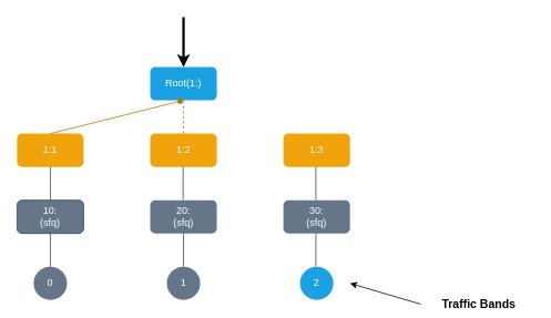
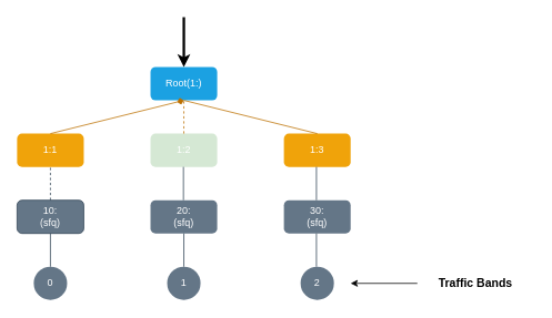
+ <mxCell id="16" value="" style="endArrow=none;html=1;entryX=0.5;entryY=1;entryDx=0;entryDy=0;exitX=0.5;exitY=0;exitDx=0;exitDy=0;fillColor=#f0a30a;strokeColor=#BD7000;" parent="1" source="5" target="2" edge="1"><mxGeometry width="50" height="50" relative="1" as="geometry"><mxPoint x="20" y="430" as="sourcePoint" /><mxPoint x="70" y="380" as="targetPoint" /></mxGeometry></mxCell>
- <mxCell id="4" value="1:2" style="rounded=1;whiteSpace=wrap;html=1;fillColor=#f0a30a;strokeColor=none;fontColor=#ffffff;" parent="1" vertex="1"><mxGeometry x="180" y="160" width="80" height="40" as="geometry" /></mxCell>
+ <mxCell id="4" value="1:2" style="rounded=1;whiteSpace=wrap;html=1;fillColor=#d5e8d4;strokeColor=none;fontColor=#ffffff;" parent="1" vertex="1"><mxGeometry x="180" y="160" width="80" height="40" as="geometry" /></mxCell>
- <mxCell id="17" value="" style="endArrow=none;html=1;entryX=0.5;entryY=1;entryDx=0;entryDy=0;fillColor=#647687;strokeColor=#314354;" edge="1" parent="1" source="6" target="3"><mxGeometry width="50" height="50" relative="1" as="geometry"><mxPoint x="20" y="430" as="sourcePoint" /><mxPoint x="70" y="380" as="targetPoint" /></mxGeometry></mxCell>
+ <mxCell id="17" value="" style="endArrow=none;html=1;entryX=0.5;entryY=1;entryDx=0;entryDy=0;fillColor=#647687;strokeColor=#314354;dashed=1;" edge="1" parent="1" source="6" target="3"><mxGeometry width="50" height="50" relative="1" as="geometry"><mxPoint x="20" y="430" as="sourcePoint" /><mxPoint x="70" y="380" as="targetPoint" /></mxGeometry></mxCell>
- <mxCell id="11" value="2" style="ellipse;whiteSpace=wrap;html=1;aspect=fixed;fillColor=#1ba1e2;strokeColor=none;fontColor=#ffffff;" parent="1" vertex="1"><mxGeometry x="360" y="320" width="40" height="40" as="geometry" /></mxCell>
+ <mxCell id="11" value="2" style="ellipse;whiteSpace=wrap;html=1;aspect=fixed;fillColor=#647687;strokeColor=none;fontColor=#ffffff;" parent="1" vertex="1"><mxGeometry x="360" y="320" width="40" height="40" as="geometry" /></mxCell>
- <mxCell id="12" value="&lt;font style=&quot;font-size: 14px&quot;&gt;&lt;b&gt;Traffic Bands&lt;/b&gt;&lt;/font&gt;" style="text;html=1;strokeColor=none;fillColor=none;align=center;verticalAlign=middle;whiteSpace=wrap;rounded=0;" parent="1" vertex="1"><mxGeometry x="505" y="355" width="140" height="20" as="geometry" /></mxCell>
+ <mxCell id="12" value="&lt;font style=&quot;font-size: 14px&quot;&gt;&lt;b&gt;Traffic Bands&lt;/b&gt;&lt;/font&gt;" style="text;html=1;strokeColor=none;fillColor=none;align=center;verticalAlign=middle;whiteSpace=wrap;rounded=0;" parent="1" vertex="1"><mxGeometry x="500" y="330" width="140" height="20" as="geometry" /></mxCell>
